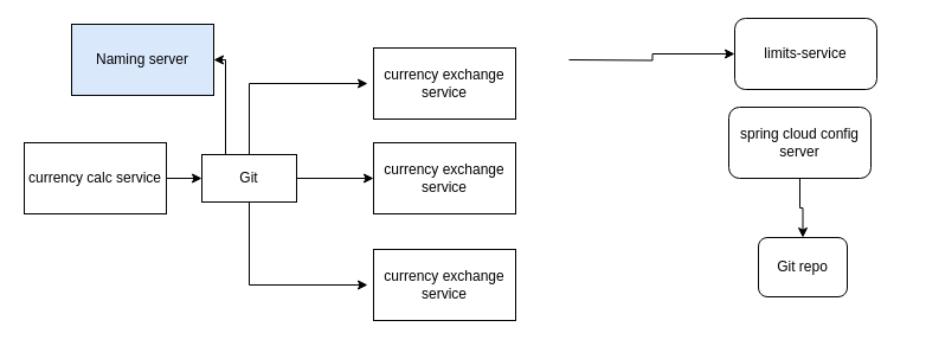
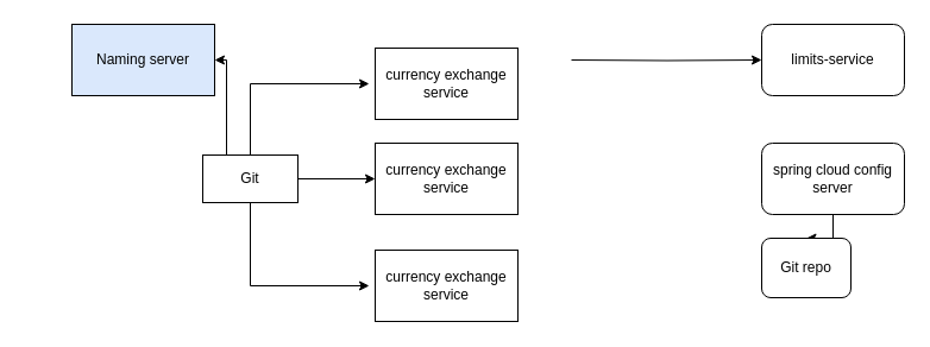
- <mxCell id="2" value="limits-service" style="rounded=1;whiteSpace=wrap;html=1;" vertex="1" parent="1"><mxGeometry x="620" y="15" width="120" height="60" as="geometry" /></mxCell>
+ <mxCell id="2" value="limits-service" style="rounded=1;whiteSpace=wrap;html=1;" vertex="1" parent="1"><mxGeometry x="640" y="20" width="120" height="60" as="geometry" /></mxCell>
- <mxCell id="4" value="spring cloud config server" style="whiteSpace=wrap;html=1;rounded=1;" vertex="1" parent="1"><mxGeometry x="615" y="90" width="120" height="60" as="geometry" /></mxCell>
+ <mxCell id="4" value="spring cloud config server" style="whiteSpace=wrap;html=1;rounded=1;" vertex="1" parent="1"><mxGeometry x="640" y="120" width="120" height="60" as="geometry" /></mxCell>
- <mxCell id="7" value="currency calc service" style="rounded=0;whiteSpace=wrap;html=1;" vertex="1" parent="1"><mxGeometry x="20" y="120" width="120" height="60" as="geometry" /></mxCell>
- <mxCell id="6" value="" style="edgeStyle=orthogonalEdgeStyle;rounded=0;orthogonalLoop=1;jettySize=auto;html=1;" edge="1" parent="1" source="7" target="16"><mxGeometry relative="1" as="geometry" /></mxCell>
